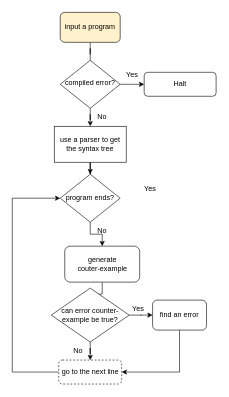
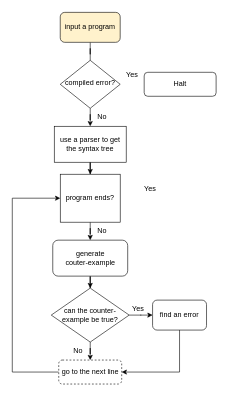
- <mxCell id="3" style="edgeStyle=orthogonalEdgeStyle;rounded=0;orthogonalLoop=1;jettySize=auto;html=1;entryX=0;entryY=0.5;entryDx=0;entryDy=0;" edge="1" parent="1" source="4" target="5"><mxGeometry relative="1" as="geometry" /></mxCell>
- <mxCell id="15" value="program ends?" style="rhombus;whiteSpace=wrap;html=1;" vertex="1" parent="1"><mxGeometry x="100" y="290" width="100" height="80" as="geometry" /></mxCell>
+ <mxCell id="15" value="program ends?" style="whiteSpace=wrap;html=1;rounded=0;" vertex="1" parent="1"><mxGeometry x="100" y="290" width="100" height="80" as="geometry" /></mxCell>
- <mxCell id="9" value="generate &lt;br&gt;couter-example" style="rounded=1;whiteSpace=wrap;html=1;" vertex="1" parent="1"><mxGeometry x="107.5" y="410" width="125" height="60" as="geometry" /></mxCell>
+ <mxCell id="9" value="generate &lt;br&gt;couter-example" style="rounded=1;whiteSpace=wrap;html=1;" vertex="1" parent="1"><mxGeometry x="87.5" y="400" width="125" height="60" as="geometry" /></mxCell>
- <mxCell id="20" value="can error counter-example be true?" style="rhombus;whiteSpace=wrap;html=1;" vertex="1" parent="1"><mxGeometry x="85" y="480" width="130" height="90" as="geometry" /></mxCell>
+ <mxCell id="20" value="can the counter-example be true?" style="rhombus;whiteSpace=wrap;html=1;" vertex="1" parent="1"><mxGeometry x="85" y="480" width="130" height="90" as="geometry" /></mxCell>
